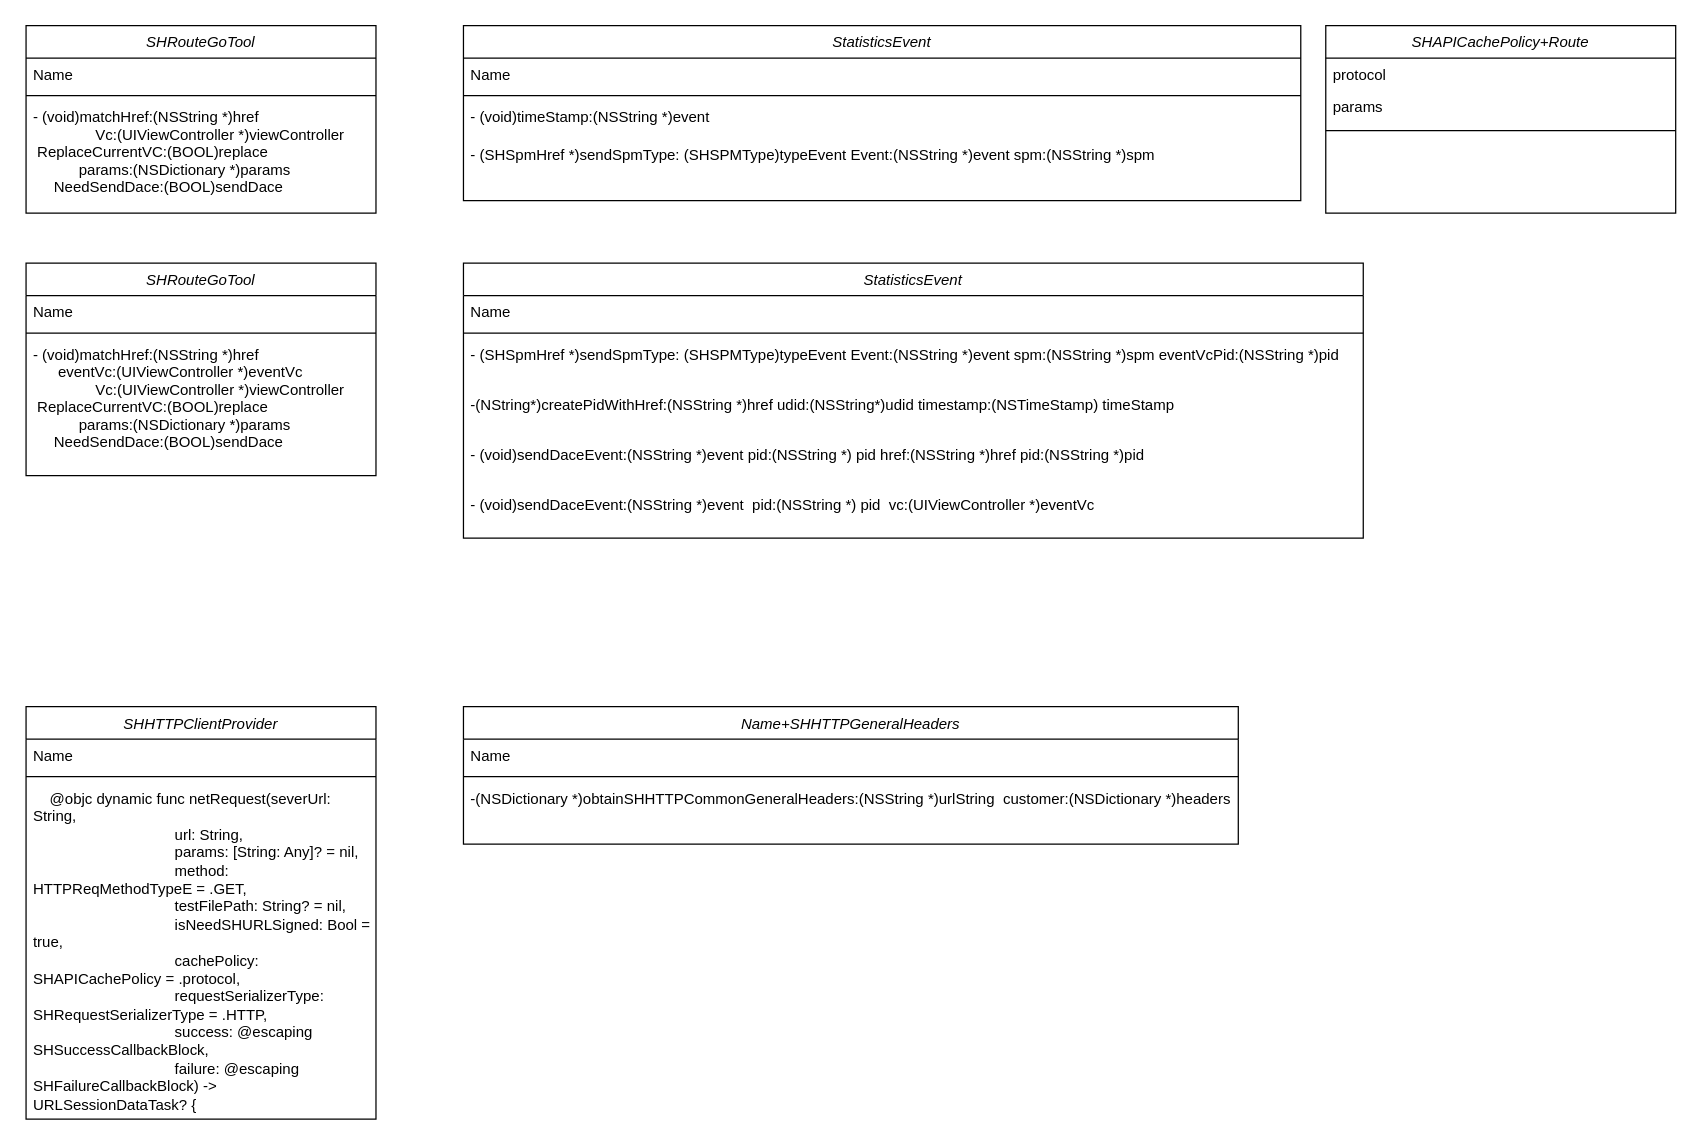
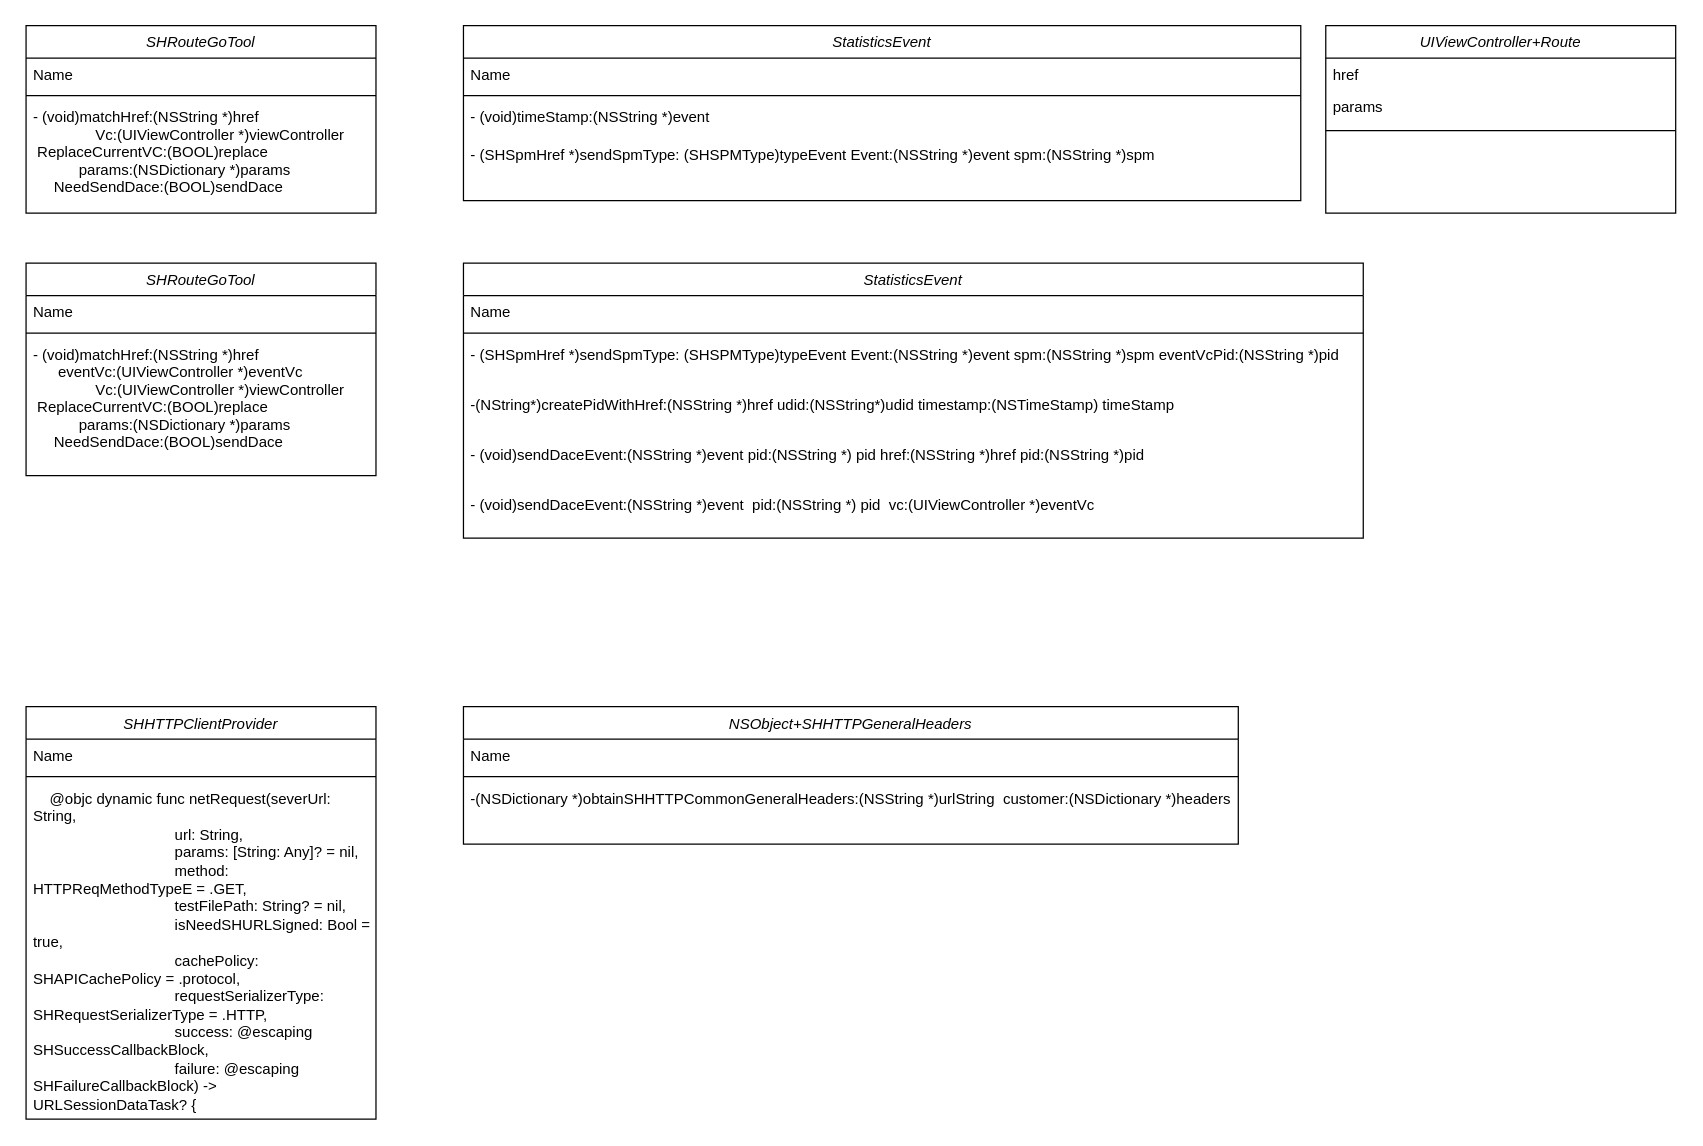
- <mxCell id="22" value="SHAPICachePolicy+Route" style="swimlane;fontStyle=2;align=center;verticalAlign=top;childLayout=stackLayout;horizontal=1;startSize=26;horizontalStack=0;resizeParent=1;resizeLast=0;collapsible=1;marginBottom=0;rounded=0;shadow=0;strokeWidth=1;" vertex="1" parent="1"><mxGeometry x="1060" y="20" width="280" height="150" as="geometry"><mxRectangle x="230" y="140" width="160" height="26" as="alternateBounds" /></mxGeometry></mxCell>
+ <mxCell id="22" value="UIViewController+Route" style="swimlane;fontStyle=2;align=center;verticalAlign=top;childLayout=stackLayout;horizontal=1;startSize=26;horizontalStack=0;resizeParent=1;resizeLast=0;collapsible=1;marginBottom=0;rounded=0;shadow=0;strokeWidth=1;" vertex="1" parent="1"><mxGeometry x="1060" y="20" width="280" height="150" as="geometry"><mxRectangle x="230" y="140" width="160" height="26" as="alternateBounds" /></mxGeometry></mxCell>
- <mxCell id="23" value="protocol&#10;" style="text;align=left;verticalAlign=top;spacingLeft=4;spacingRight=4;overflow=hidden;rotatable=0;points=[[0,0.5],[1,0.5]];portConstraint=eastwest;" vertex="1" parent="22"><mxGeometry y="26" width="280" height="26" as="geometry" /></mxCell>
+ <mxCell id="23" value="href&#10;" style="text;align=left;verticalAlign=top;spacingLeft=4;spacingRight=4;overflow=hidden;rotatable=0;points=[[0,0.5],[1,0.5]];portConstraint=eastwest;" vertex="1" parent="22"><mxGeometry y="26" width="280" height="26" as="geometry" /></mxCell>
- <mxCell id="26" value="Name+SHHTTPGeneralHeaders" style="swimlane;fontStyle=2;align=center;verticalAlign=top;childLayout=stackLayout;horizontal=1;startSize=26;horizontalStack=0;resizeParent=1;resizeLast=0;collapsible=1;marginBottom=0;rounded=0;shadow=0;strokeWidth=1;" vertex="1" parent="1"><mxGeometry x="370" y="565" width="620" height="110" as="geometry"><mxRectangle x="230" y="140" width="160" height="26" as="alternateBounds" /></mxGeometry></mxCell>
+ <mxCell id="26" value="NSObject+SHHTTPGeneralHeaders" style="swimlane;fontStyle=2;align=center;verticalAlign=top;childLayout=stackLayout;horizontal=1;startSize=26;horizontalStack=0;resizeParent=1;resizeLast=0;collapsible=1;marginBottom=0;rounded=0;shadow=0;strokeWidth=1;" vertex="1" parent="1"><mxGeometry x="370" y="565" width="620" height="110" as="geometry"><mxRectangle x="230" y="140" width="160" height="26" as="alternateBounds" /></mxGeometry></mxCell>
